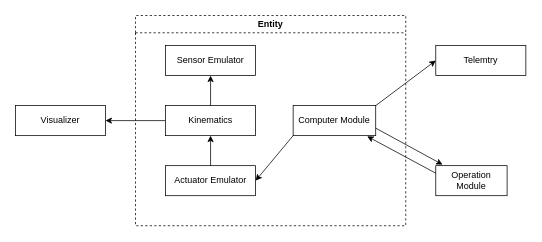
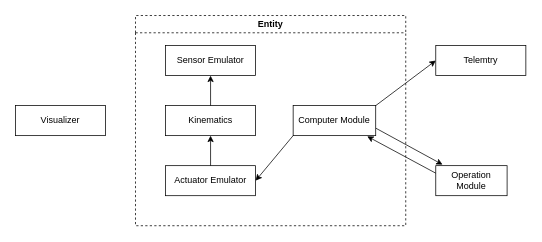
- <mxCell id="2" style="edgeStyle=none;html=1;exitX=0;exitY=0.5;exitDx=0;exitDy=0;entryX=1;entryY=0.5;entryDx=0;entryDy=0;" edge="1" parent="1" source="11" target="3"><mxGeometry relative="1" as="geometry" /></mxCell>
